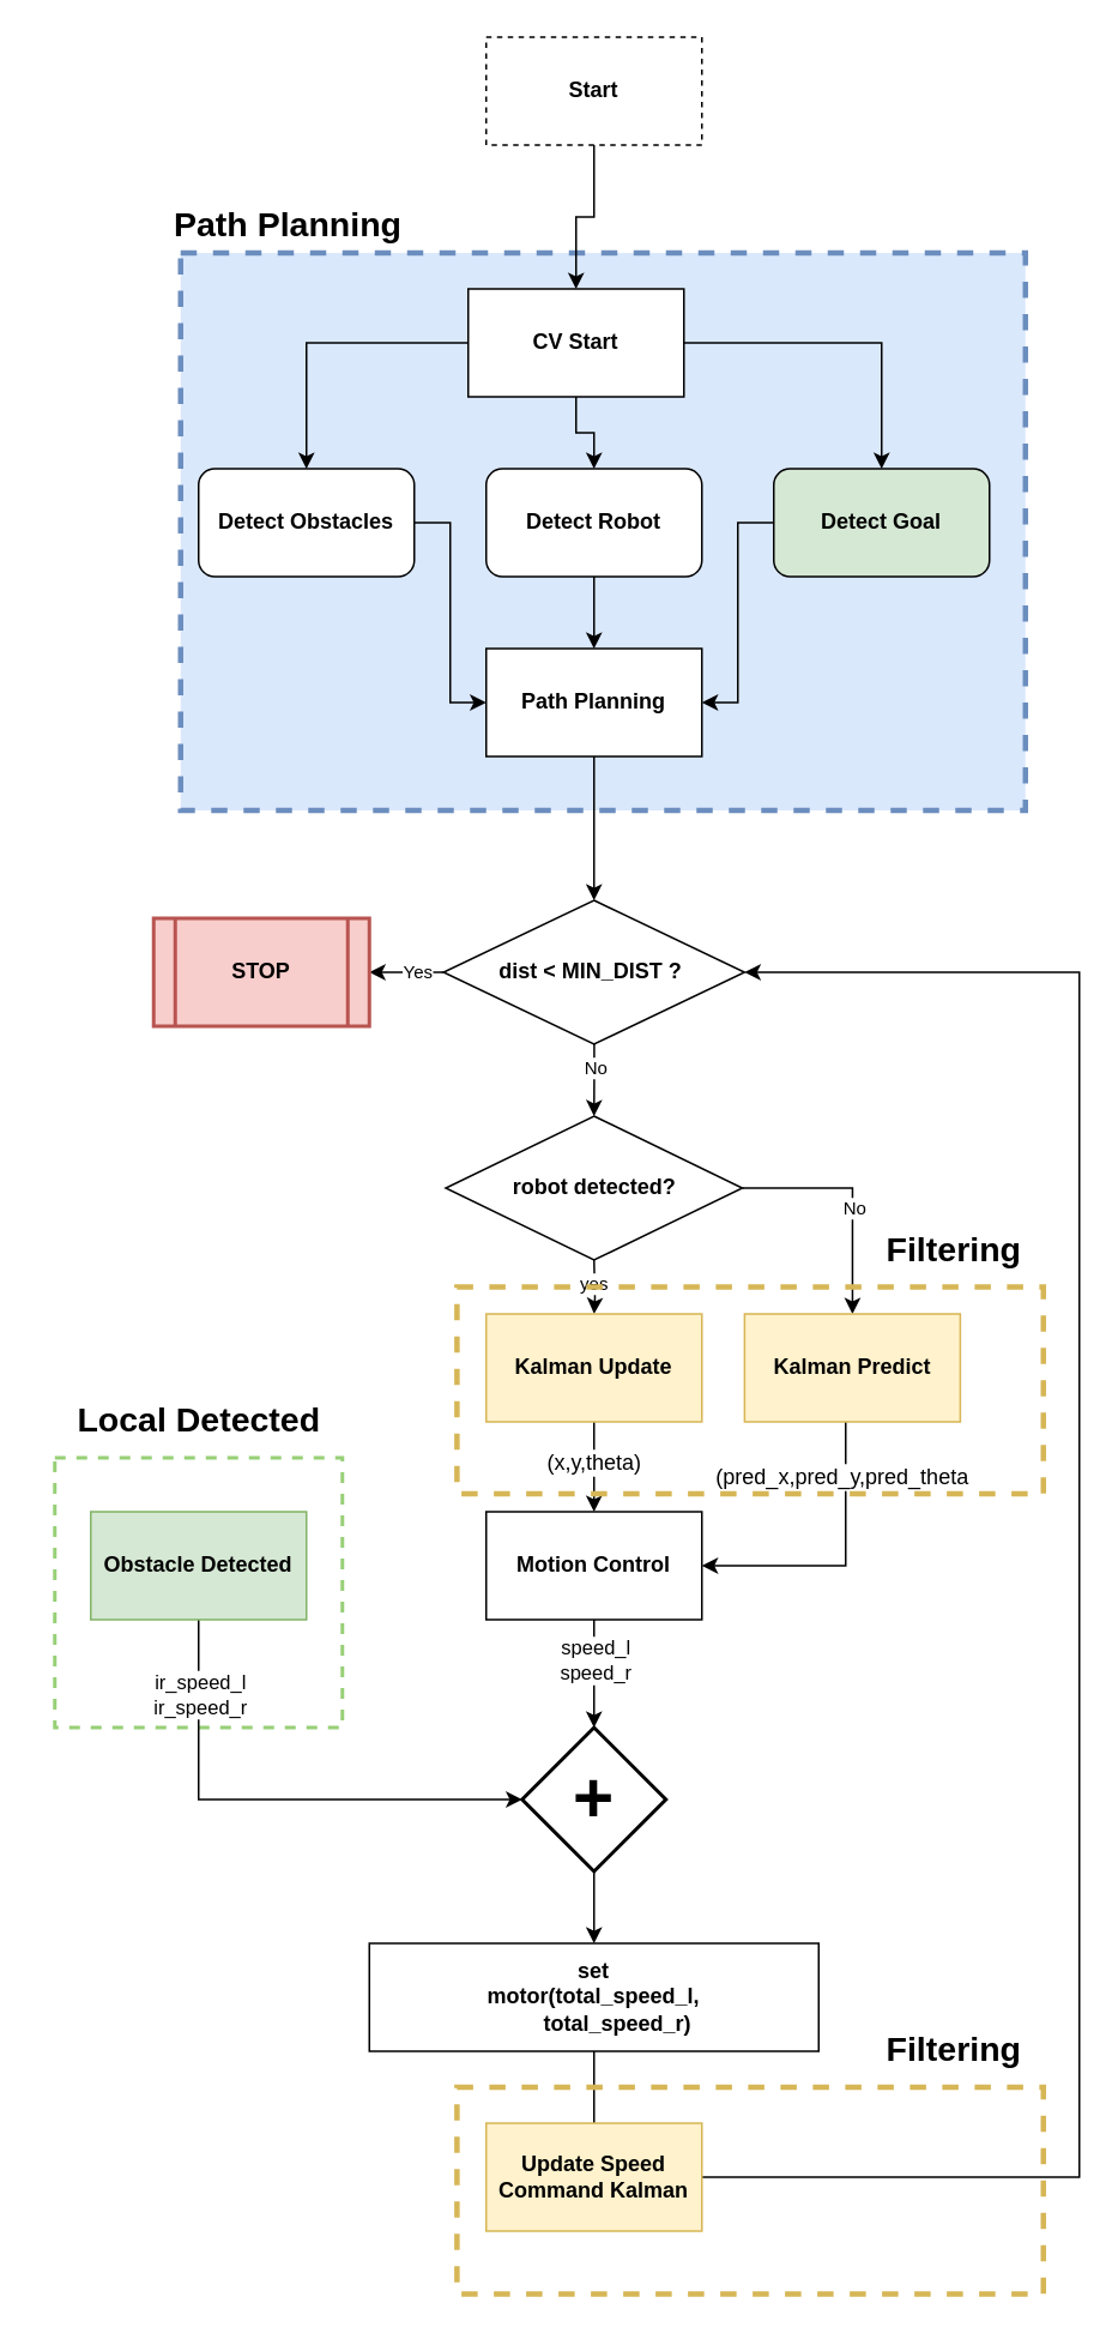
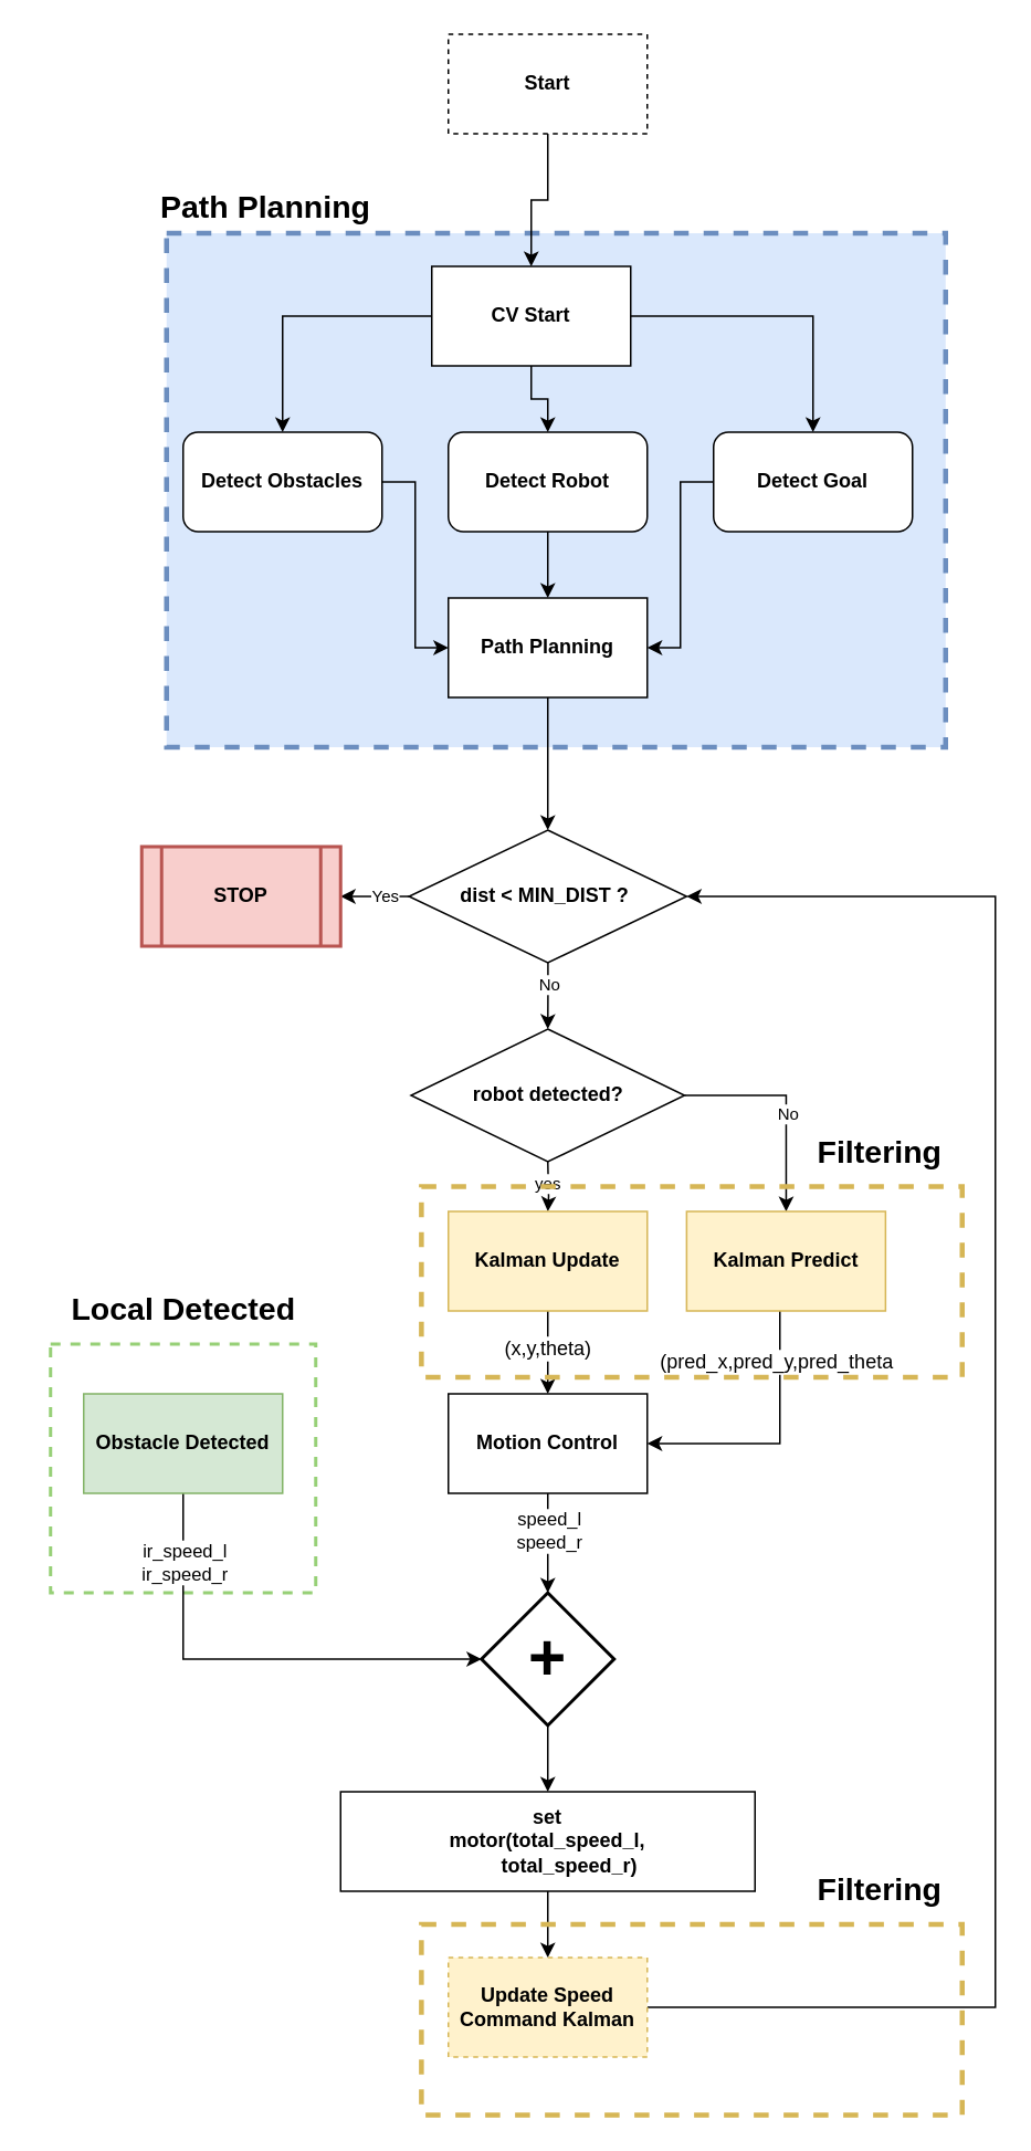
- <mxCell id="15" value="Detect Goal" style="rounded=1;whiteSpace=wrap;html=1;fontStyle=1;fillColor=#d5e8d4;" vertex="1" parent="1"><mxGeometry x="430" y="260" width="120" height="60" as="geometry" /></mxCell>
+ <mxCell id="15" value="Detect Goal" style="rounded=1;whiteSpace=wrap;html=1;fontStyle=1" vertex="1" parent="1"><mxGeometry x="430" y="260" width="120" height="60" as="geometry" /></mxCell>
- <mxCell id="26" value="" style="edgeStyle=orthogonalEdgeStyle;rounded=0;orthogonalLoop=1;jettySize=auto;html=1;fontSize=1;endArrow=none;" edge="1" parent="1" source="27" target="48"><mxGeometry relative="1" as="geometry" /></mxCell>
+ <mxCell id="26" value="" style="edgeStyle=orthogonalEdgeStyle;rounded=0;orthogonalLoop=1;jettySize=auto;html=1;fontSize=1;" edge="1" parent="1" source="27" target="48"><mxGeometry relative="1" as="geometry" /></mxCell>
- <mxCell id="48" value="Update Speed Command Kalman" style="whiteSpace=wrap;html=1;fillColor=#fff2cc;strokeWidth=1;fontStyle=1;strokeColor=#d6b656;" vertex="1" parent="1"><mxGeometry x="270" y="1180" width="120" height="60" as="geometry" /></mxCell>
+ <mxCell id="48" value="Update Speed Command Kalman" style="whiteSpace=wrap;html=1;fillColor=#fff2cc;strokeWidth=1;fontStyle=1;strokeColor=#d6b656;dashed=1;" vertex="1" parent="1"><mxGeometry x="270" y="1180" width="120" height="60" as="geometry" /></mxCell>
